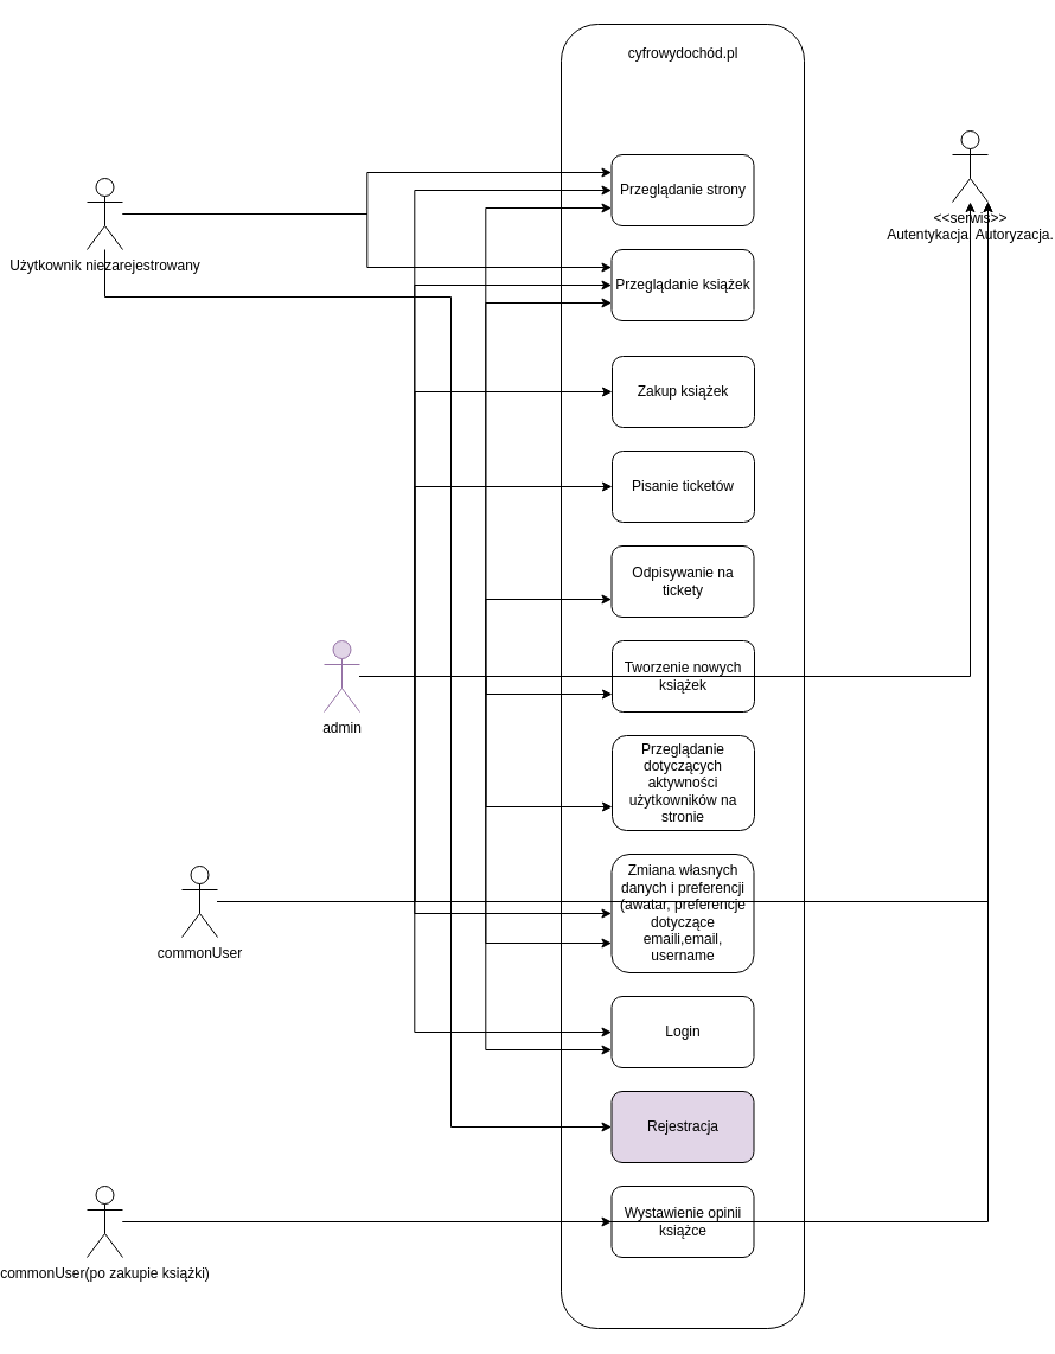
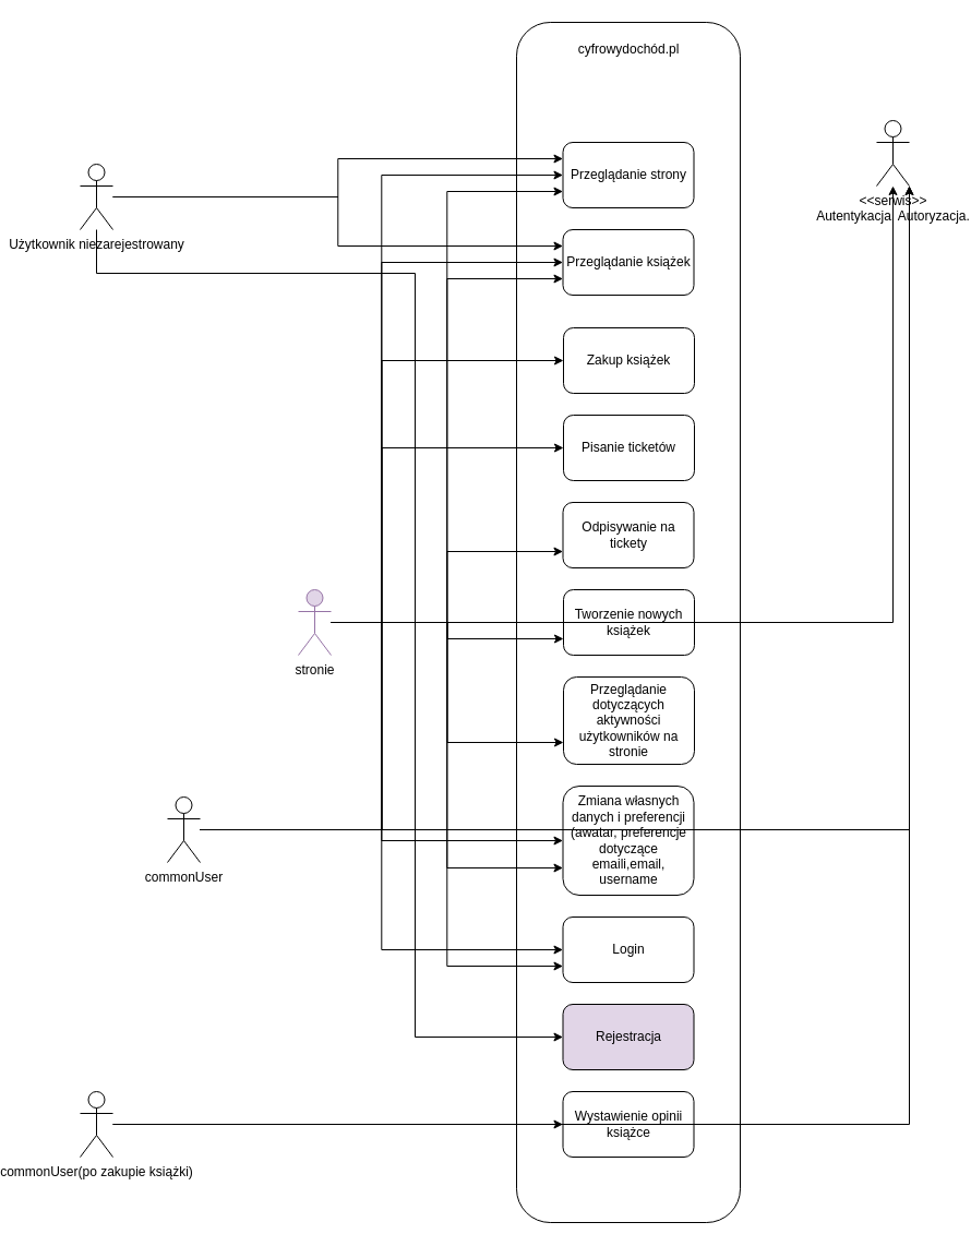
- <mxCell id="26" value="admin" style="shape=umlActor;verticalLabelPosition=bottom;verticalAlign=top;html=1;outlineConnect=0;fillColor=#e1d5e7;strokeColor=#9673a6;" vertex="1" parent="1"><mxGeometry x="220" y="540" width="30" height="60" as="geometry" /></mxCell>
+ <mxCell id="26" value="stronie" style="shape=umlActor;verticalLabelPosition=bottom;verticalAlign=top;html=1;outlineConnect=0;fillColor=#e1d5e7;strokeColor=#9673a6;" vertex="1" parent="1"><mxGeometry x="220" y="540" width="30" height="60" as="geometry" /></mxCell>
